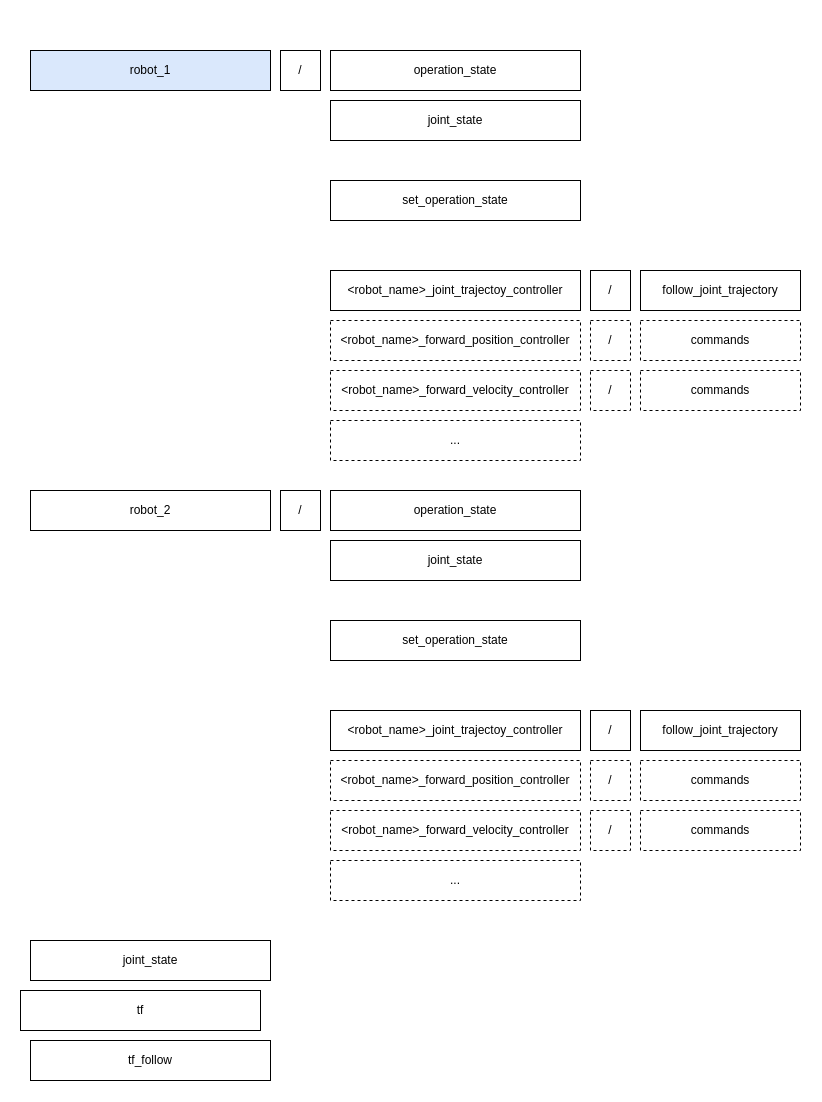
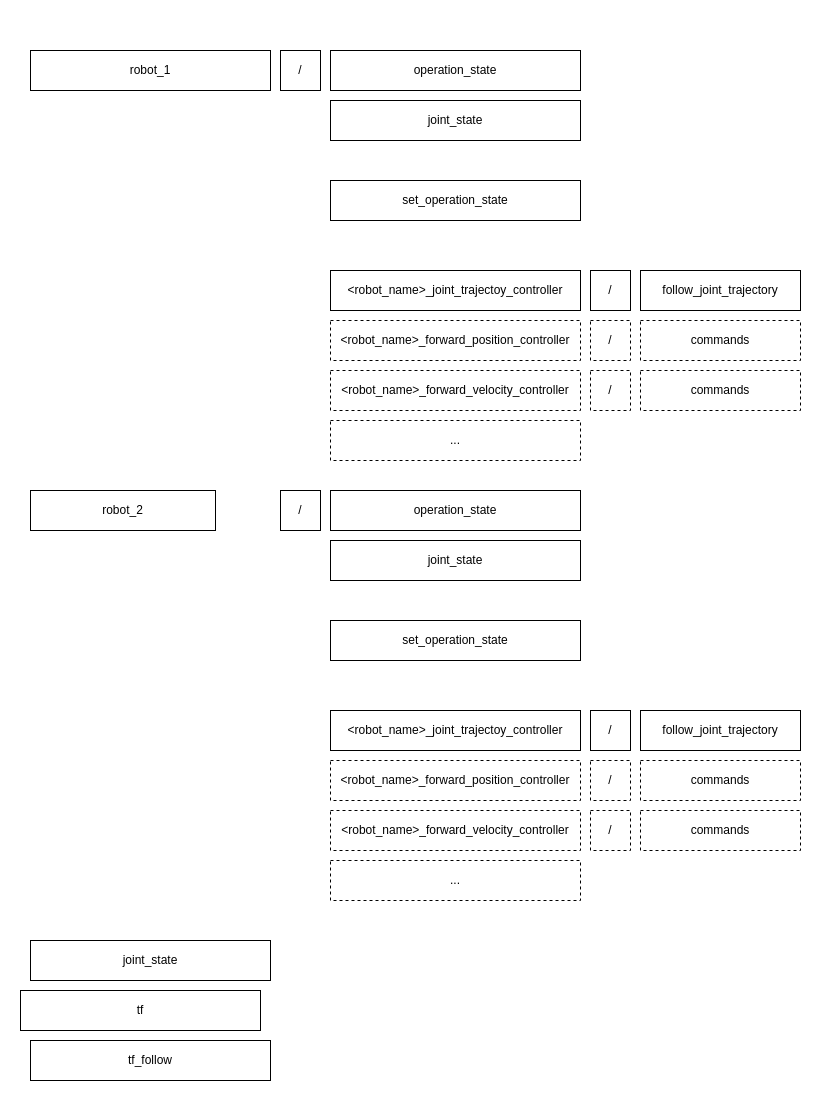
- <mxCell id="2" value="robot_1" style="rounded=0;whiteSpace=wrap;html=1;fillColor=#dae8fc;" parent="1" vertex="1"><mxGeometry x="30" y="50" width="240" height="40" as="geometry" /></mxCell>
+ <mxCell id="2" value="robot_1" style="rounded=0;whiteSpace=wrap;html=1;" parent="1" vertex="1"><mxGeometry x="30" y="50" width="240" height="40" as="geometry" /></mxCell>
- <mxCell id="20" value="robot_2" style="rounded=0;whiteSpace=wrap;html=1;" vertex="1" parent="1"><mxGeometry x="30" y="490" width="240" height="40" as="geometry" /></mxCell>
+ <mxCell id="20" value="robot_2" style="rounded=0;whiteSpace=wrap;html=1;" vertex="1" parent="1"><mxGeometry x="30" y="490" width="185" height="40" as="geometry" /></mxCell>
